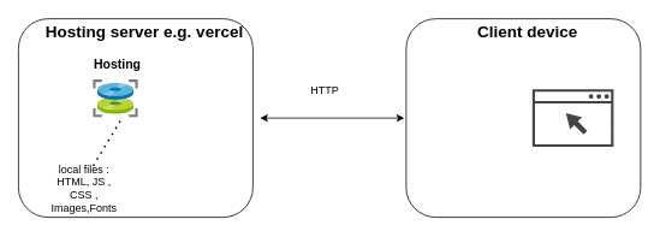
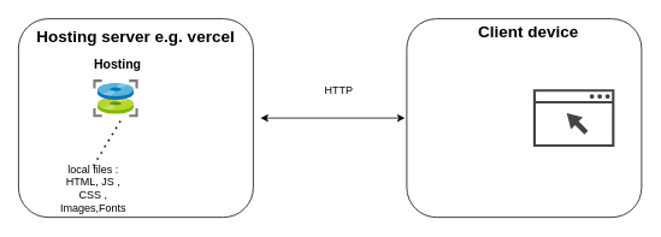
- <mxCell id="4" value="&lt;b&gt;&lt;font style=&quot;font-size: 18px&quot;&gt;Hosting server e.g. vercel&lt;/font&gt;&lt;/b&gt;" style="text;html=1;strokeColor=none;fillColor=none;align=center;verticalAlign=middle;whiteSpace=wrap;rounded=0;" parent="2" vertex="1"><mxGeometry x="25" y="5" width="230" height="20" as="geometry" /></mxCell>
+ <mxCell id="4" value="&lt;b&gt;&lt;font style=&quot;font-size: 18px&quot;&gt;Hosting server e.g. vercel&lt;/font&gt;&lt;/b&gt;" style="text;html=1;strokeColor=none;fillColor=none;align=center;verticalAlign=middle;whiteSpace=wrap;rounded=0;" parent="2" vertex="1"><mxGeometry x="15" y="10" width="230" height="20" as="geometry" /></mxCell>
- <mxCell id="14" value="HTTP" style="text;html=1;strokeColor=none;fillColor=none;align=center;verticalAlign=middle;whiteSpace=wrap;rounded=0;" parent="1" vertex="1"><mxGeometry x="340" y="90" width="40" height="20" as="geometry" /></mxCell>
+ <mxCell id="14" value="HTTP" style="text;html=1;strokeColor=none;fillColor=none;align=center;verticalAlign=middle;whiteSpace=wrap;rounded=0;" parent="1" vertex="1"><mxGeometry x="355" y="90" width="40" height="20" as="geometry" /></mxCell>
- <mxCell id="8" value="local files : HTML, JS , CSS , Images,Fonts" style="text;html=1;strokeColor=none;fillColor=none;align=center;verticalAlign=middle;whiteSpace=wrap;rounded=0;" parent="2" vertex="1"><mxGeometry x="33" y="163" width="80" height="50" as="geometry" /></mxCell>
+ <mxCell id="8" value="local files : HTML, JS , CSS , Images,Fonts" style="text;html=1;strokeColor=none;fillColor=none;align=center;verticalAlign=middle;whiteSpace=wrap;rounded=0;" parent="2" vertex="1"><mxGeometry x="43" y="163" width="80" height="50" as="geometry" /></mxCell>
